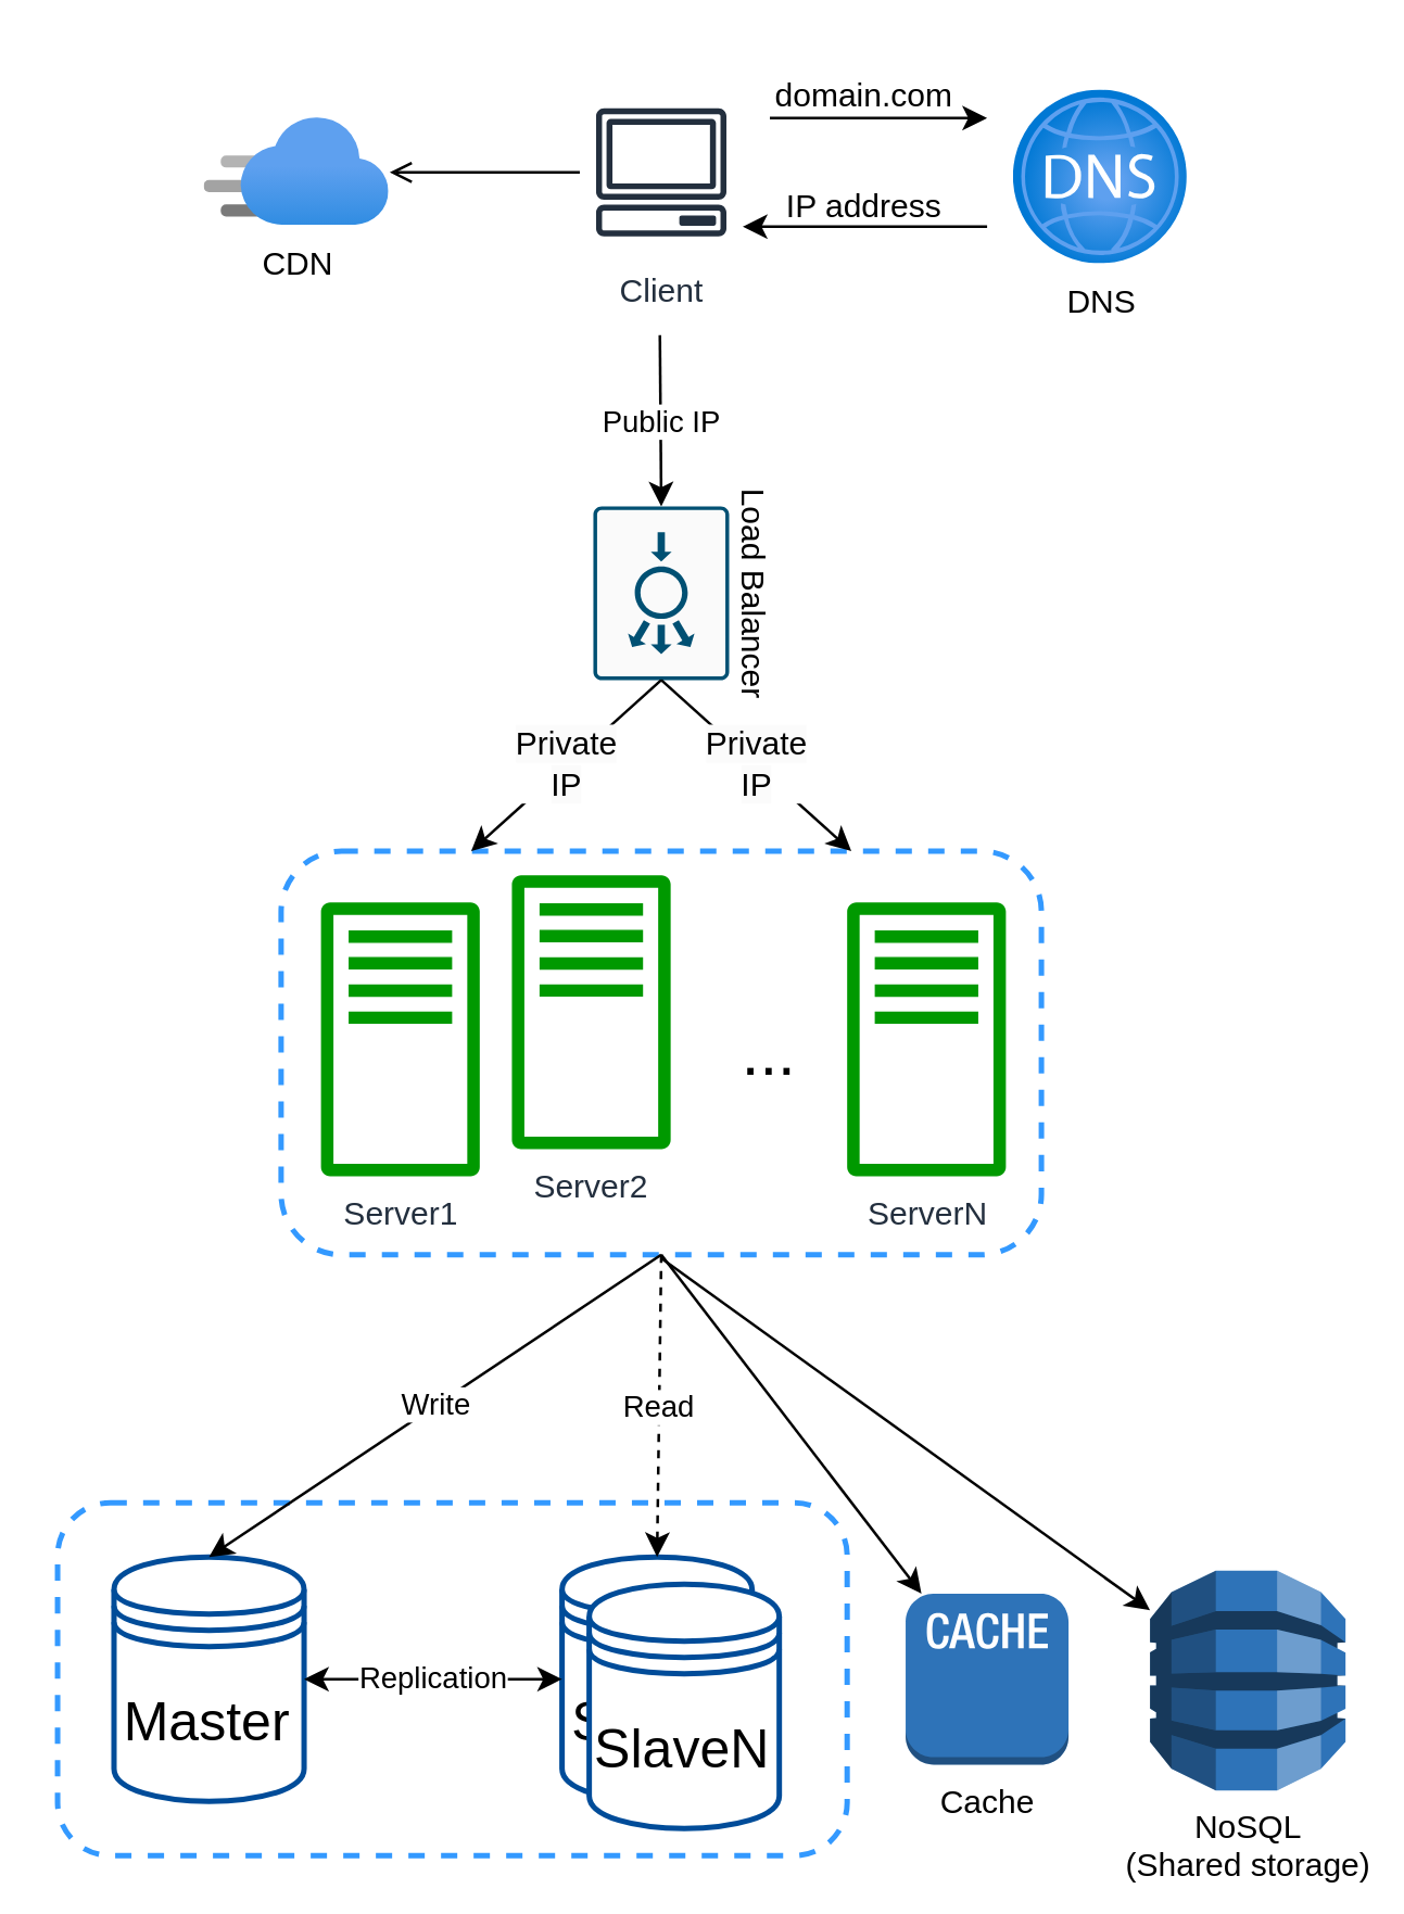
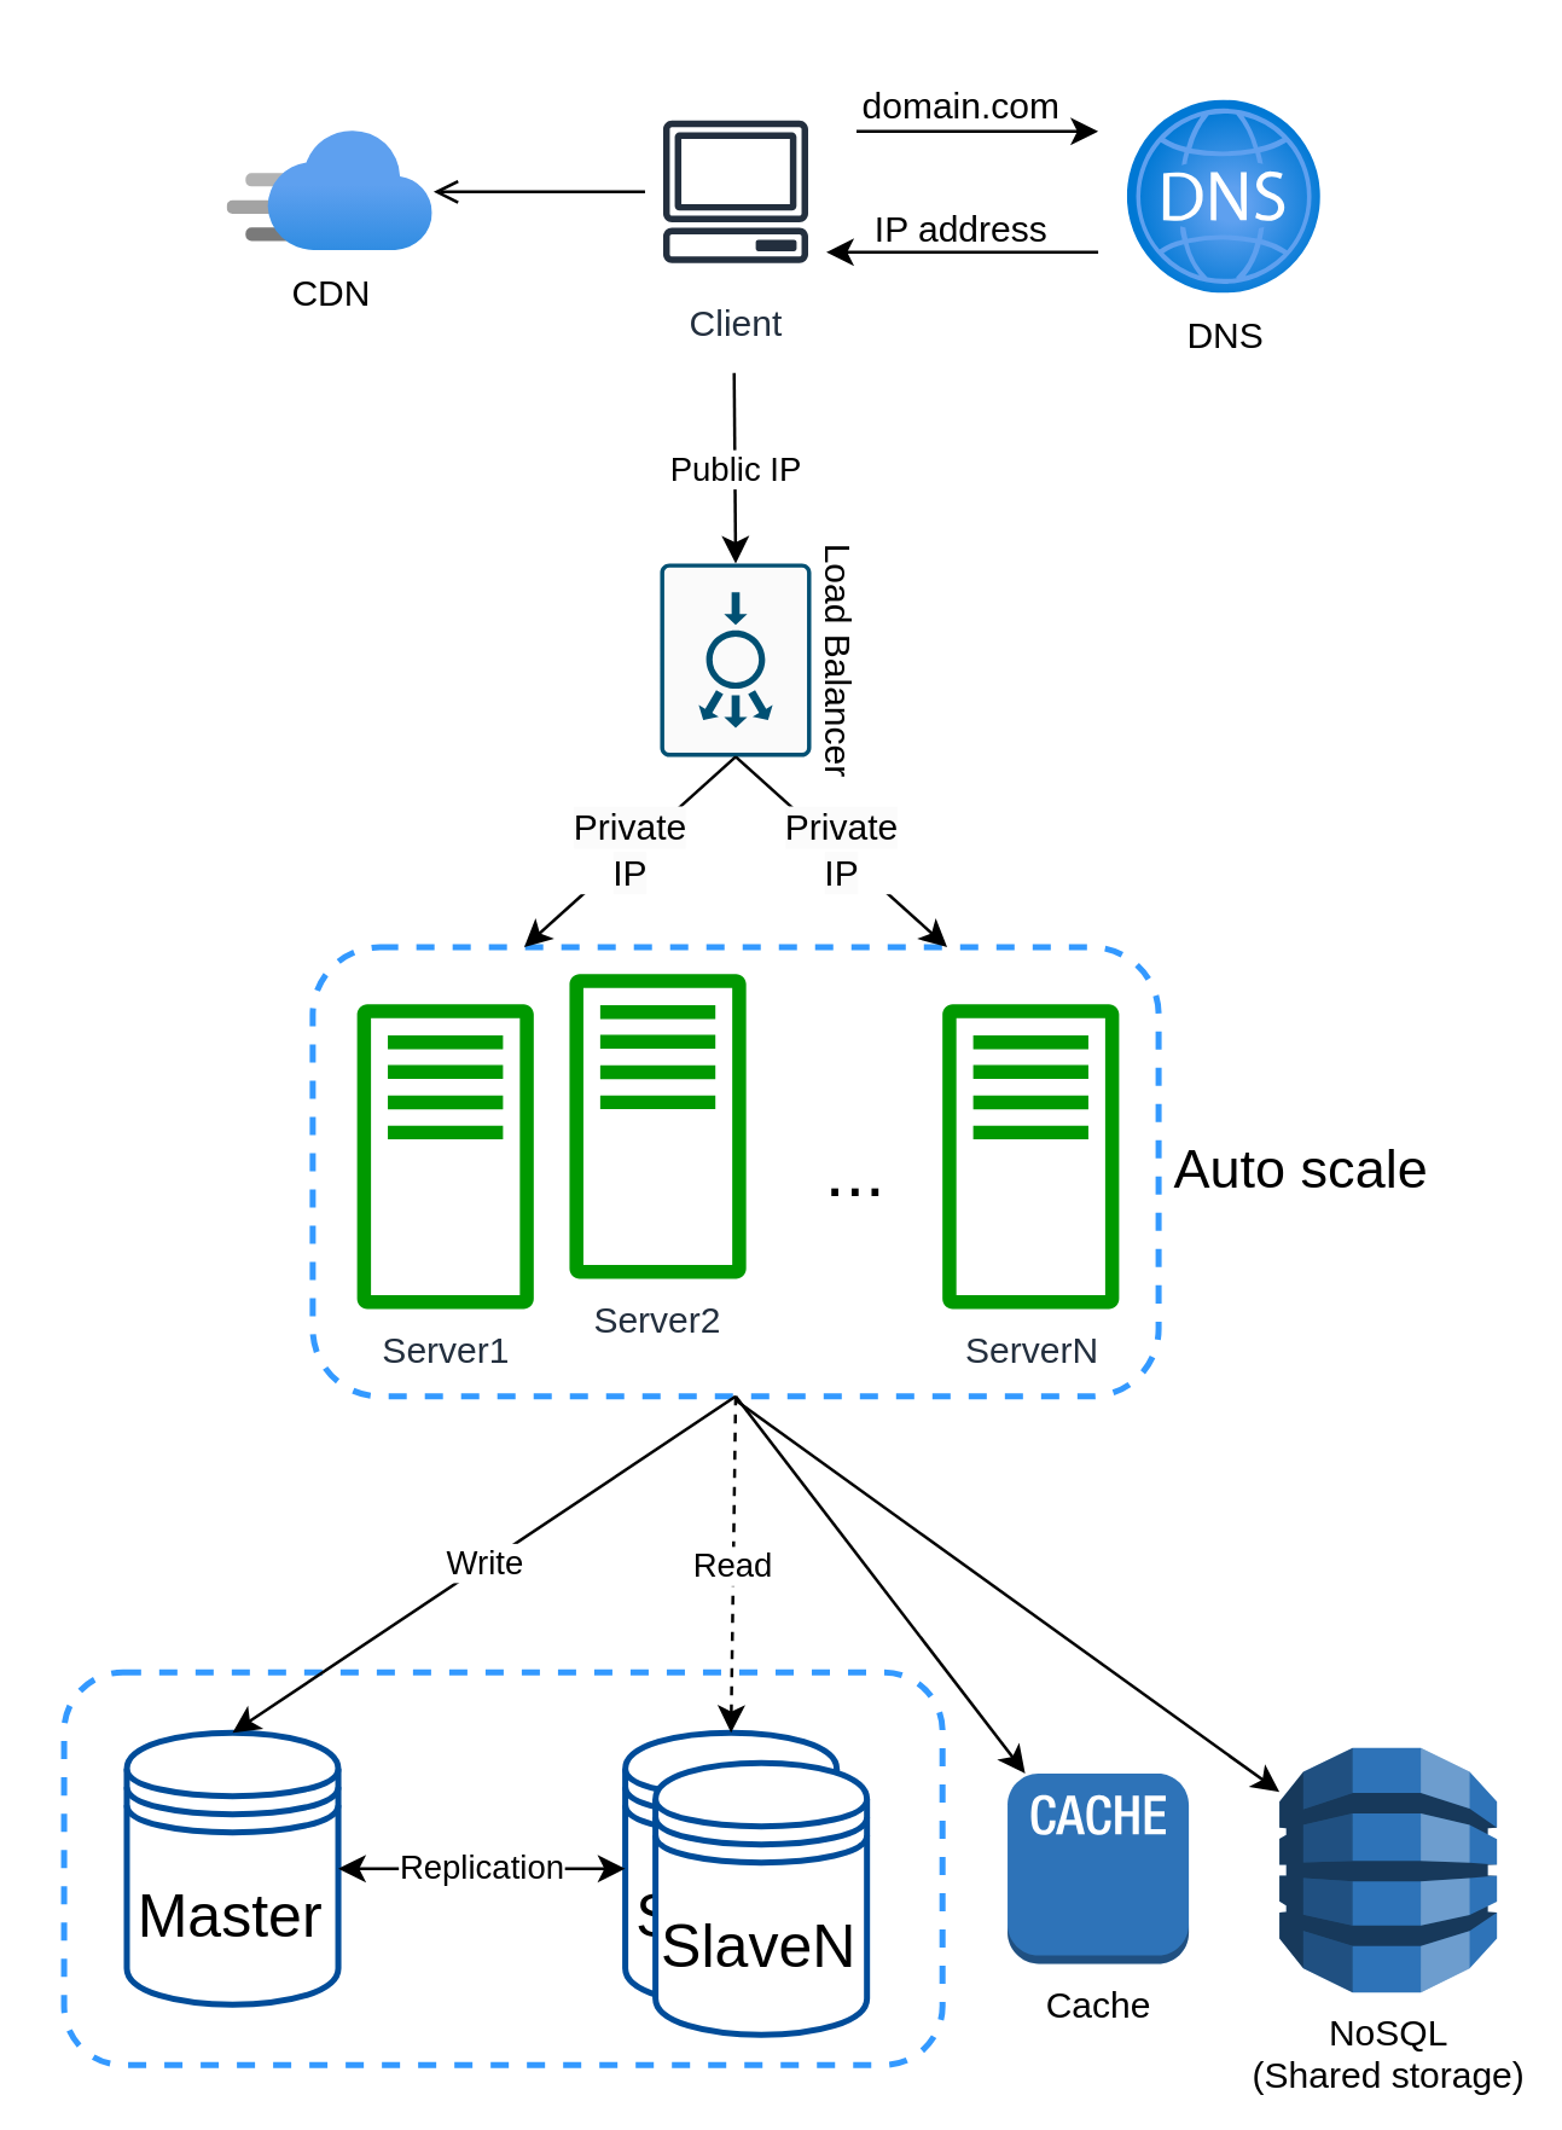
+ <mxCell id="22" value="Auto scale" style="text;html=1;align=center;verticalAlign=middle;whiteSpace=wrap;rounded=0;fontSize=18;" parent="1" vertex="1"><mxGeometry x="383" y="372.34" width="95" height="30" as="geometry" /></mxCell>
